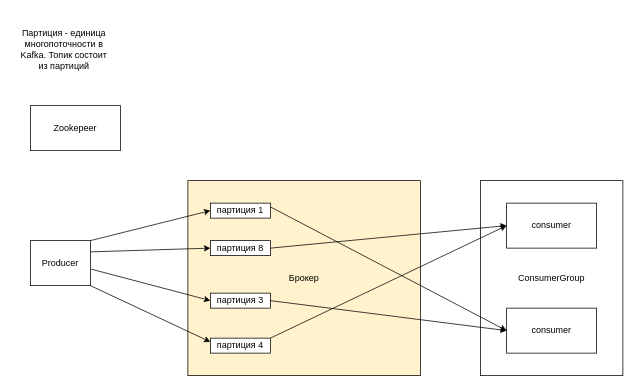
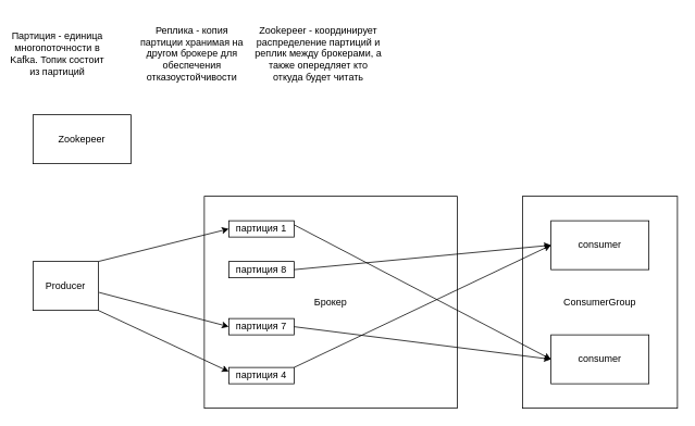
- <mxCell id="2" value="Партиция - единица многопоточности в Kafka. Топик состоит из партиций" style="text;html=1;strokeColor=none;fillColor=none;align=center;verticalAlign=middle;whiteSpace=wrap;rounded=0;" parent="1" vertex="1"><mxGeometry x="20" y="30" width="130" height="70" as="geometry" /></mxCell>
+ <mxCell id="2" value="Партиция - единица многопоточности в Kafka. Топик состоит из партиций" style="text;html=1;strokeColor=none;fillColor=none;align=center;verticalAlign=middle;whiteSpace=wrap;rounded=0;" parent="1" vertex="1"><mxGeometry x="5" y="30" width="130" height="70" as="geometry" /></mxCell>
+ <mxCell id="3" value="Реплика - копия партиции хранимая на другом брокере для обеспечения отказоустойчивости" style="text;html=1;strokeColor=none;fillColor=none;align=center;verticalAlign=middle;whiteSpace=wrap;rounded=0;" parent="1" vertex="1"><mxGeometry x="170" y="30" width="130" height="70" as="geometry" /></mxCell>
+ <mxCell id="22" value="Zookepeer - координирует распределение партиций и реплик между брокерами, а также опередляет кто откуда будет читать" style="text;html=1;strokeColor=none;fillColor=none;align=center;verticalAlign=middle;whiteSpace=wrap;rounded=0;" parent="1" vertex="1"><mxGeometry x="310" y="20" width="160" height="90" as="geometry" /></mxCell>
- <mxCell id="12" value="" style="endArrow=classic;html=1;rounded=0;exitX=1;exitY=0.25;exitDx=0;exitDy=0;entryX=0;entryY=0.5;entryDx=0;entryDy=0;" parent="1" source="4" target="8" edge="1"><mxGeometry width="50" height="50" relative="1" as="geometry"><mxPoint x="150" y="380" as="sourcePoint" /><mxPoint x="200" y="330" as="targetPoint" /></mxGeometry></mxCell>
- <mxCell id="5" value="Брокер" style="rounded=0;whiteSpace=wrap;html=1;fillColor=#fff2cc;" parent="1" vertex="1"><mxGeometry x="250" y="240" width="310" height="260" as="geometry" /></mxCell>
+ <mxCell id="5" value="Брокер" style="rounded=0;whiteSpace=wrap;html=1;" parent="1" vertex="1"><mxGeometry x="250" y="240" width="310" height="260" as="geometry" /></mxCell>
- <mxCell id="9" value="партиция 3" style="rounded=0;whiteSpace=wrap;html=1;" parent="1" vertex="1"><mxGeometry x="280" y="390" width="80" height="20" as="geometry" /></mxCell>
+ <mxCell id="9" value="партиция 7" style="rounded=0;whiteSpace=wrap;html=1;" parent="1" vertex="1"><mxGeometry x="280" y="390" width="80" height="20" as="geometry" /></mxCell>
